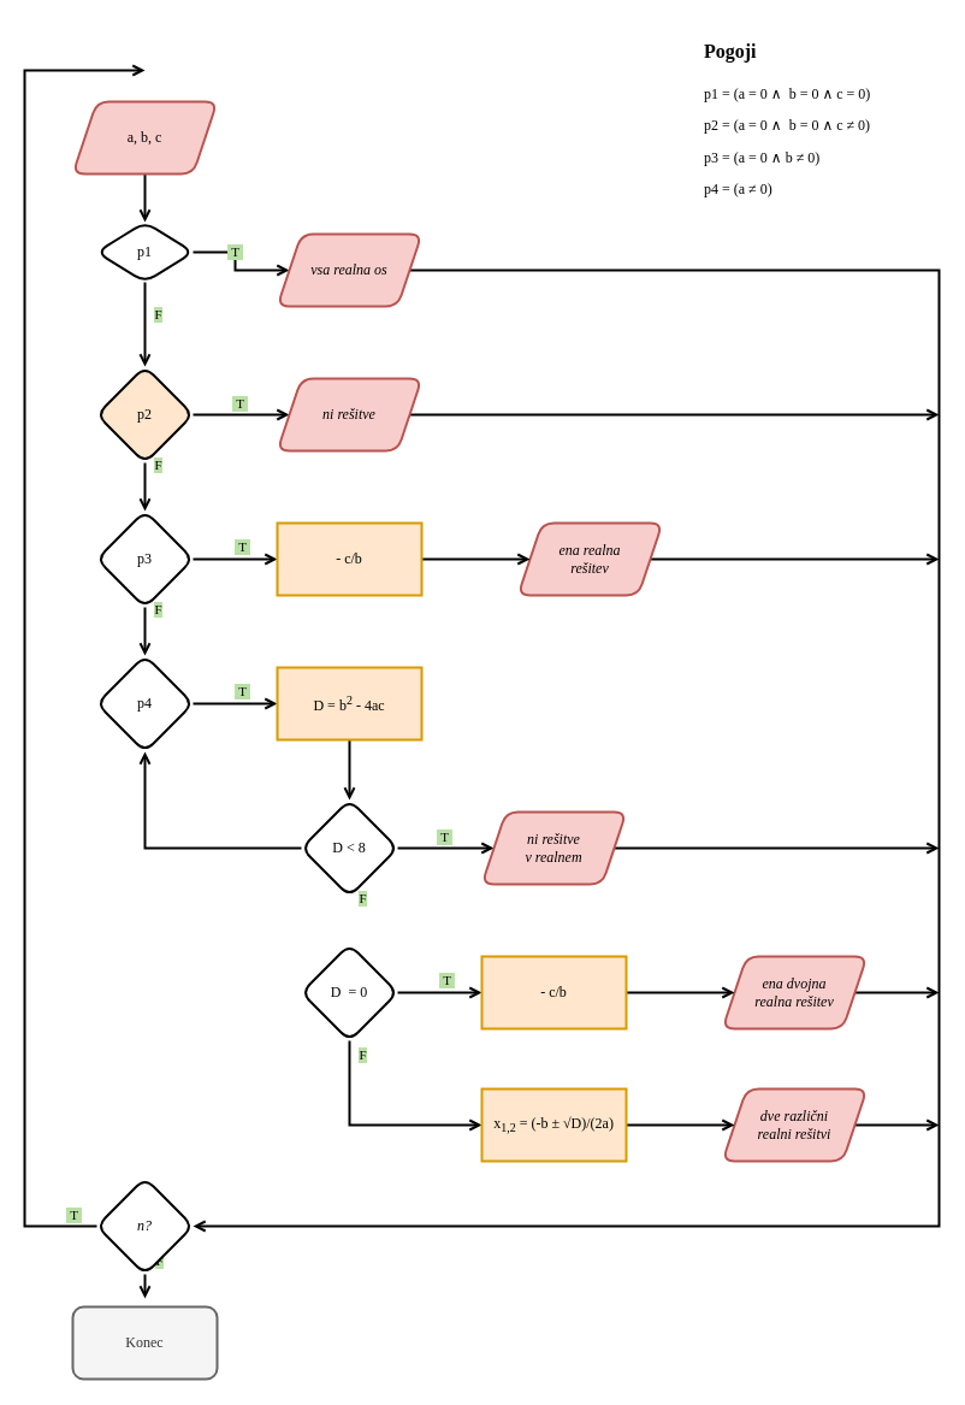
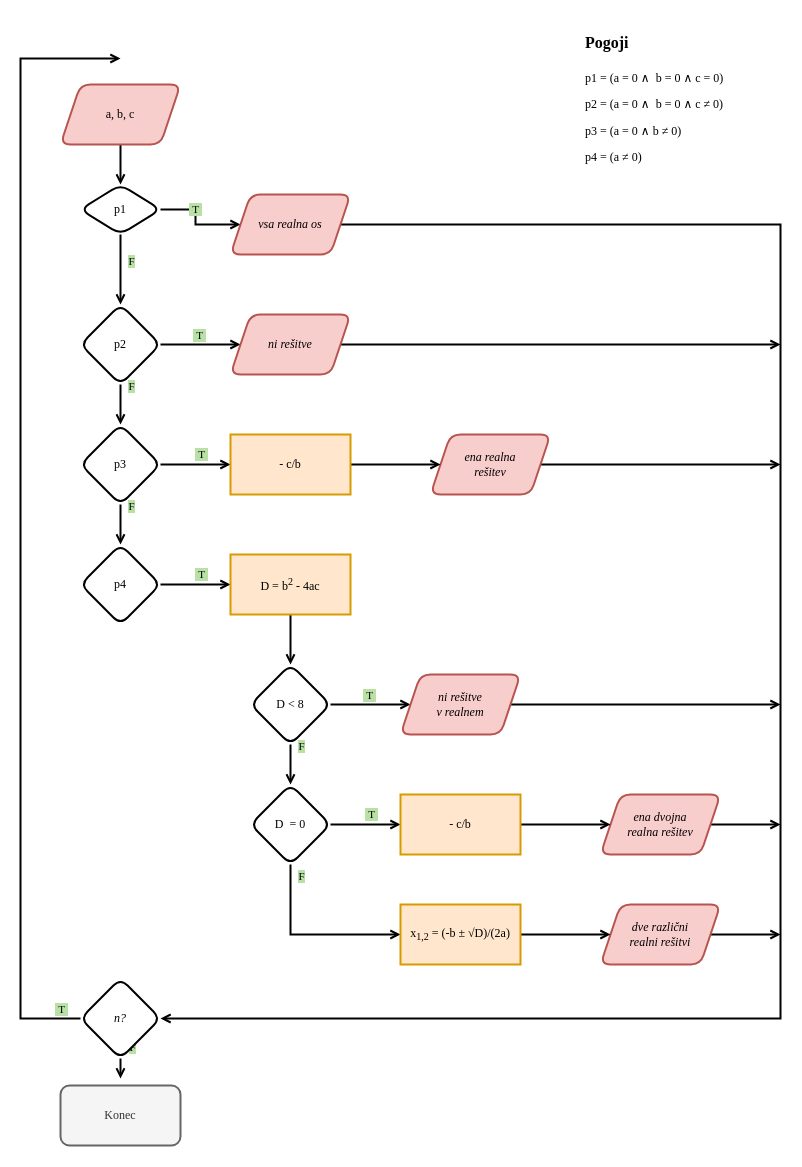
- <mxCell id="23" value="p2" style="rhombus;whiteSpace=wrap;html=1;rounded=1;strokeWidth=2;fontFamily=Georgia;fillColor=#ffe6cc;" parent="1" vertex="1"><mxGeometry x="80" y="304" width="80" height="80" as="geometry" /></mxCell>
+ <mxCell id="23" value="p2" style="rhombus;whiteSpace=wrap;html=1;rounded=1;strokeWidth=2;fontFamily=Georgia;" parent="1" vertex="1"><mxGeometry x="80" y="304" width="80" height="80" as="geometry" /></mxCell>
- <mxCell id="41" style="edgeStyle=orthogonalEdgeStyle;rounded=0;orthogonalLoop=1;jettySize=auto;html=1;endArrow=open;endFill=0;strokeWidth=2;fontFamily=Georgia;" parent="1" source="42" target="36" edge="1"><mxGeometry relative="1" as="geometry" /></mxCell>
+ <mxCell id="41" style="edgeStyle=orthogonalEdgeStyle;rounded=0;orthogonalLoop=1;jettySize=auto;html=1;entryX=0.5;entryY=0;entryDx=0;entryDy=0;endArrow=open;endFill=0;strokeWidth=2;fontFamily=Georgia;" parent="1" source="42" target="47" edge="1"><mxGeometry relative="1" as="geometry" /></mxCell>
